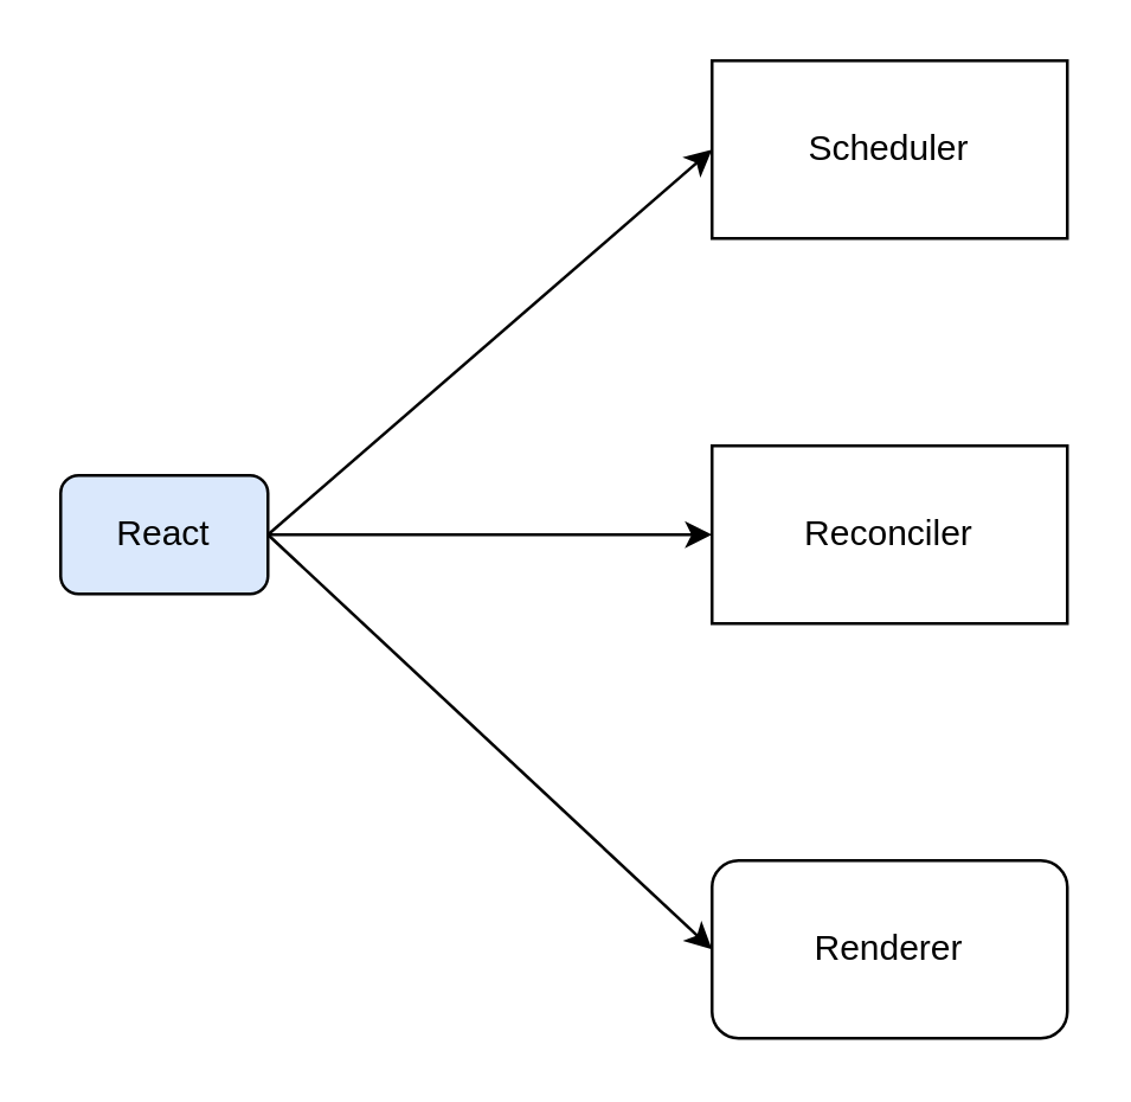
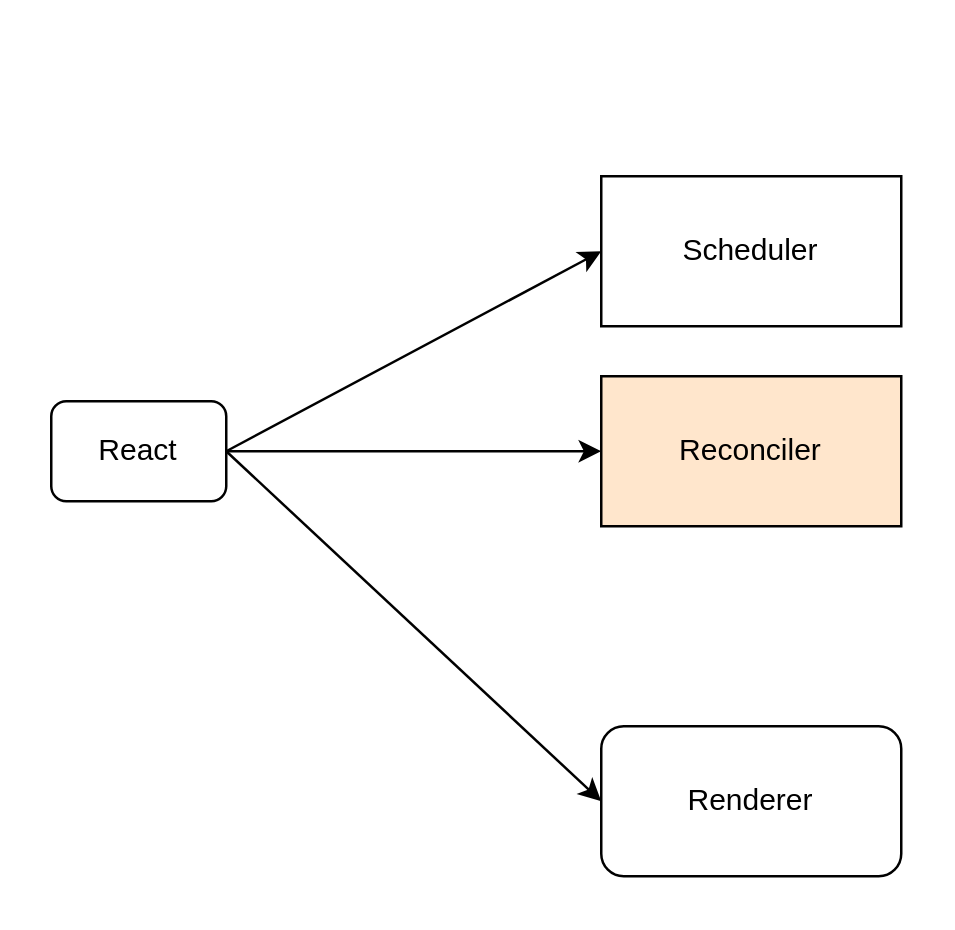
- <mxCell id="3" value="Scheduler" style="rounded=0;whiteSpace=wrap;html=1;" vertex="1" parent="1"><mxGeometry x="240" y="20" width="120" height="60" as="geometry" /></mxCell>
+ <mxCell id="3" value="Scheduler" style="rounded=0;whiteSpace=wrap;html=1;" vertex="1" parent="1"><mxGeometry x="240" y="70" width="120" height="60" as="geometry" /></mxCell>
- <mxCell id="2" value="React" style="rounded=1;whiteSpace=wrap;html=1;fillColor=#dae8fc;" vertex="1" parent="1"><mxGeometry x="20" y="160" width="70" height="40" as="geometry" /></mxCell>
+ <mxCell id="2" value="React" style="rounded=1;whiteSpace=wrap;html=1;" vertex="1" parent="1"><mxGeometry x="20" y="160" width="70" height="40" as="geometry" /></mxCell>
- <mxCell id="4" value="Reconciler" style="rounded=0;whiteSpace=wrap;html=1;" vertex="1" parent="1"><mxGeometry x="240" y="150" width="120" height="60" as="geometry" /></mxCell>
+ <mxCell id="4" value="Reconciler" style="rounded=0;whiteSpace=wrap;html=1;fillColor=#ffe6cc;" vertex="1" parent="1"><mxGeometry x="240" y="150" width="120" height="60" as="geometry" /></mxCell>
